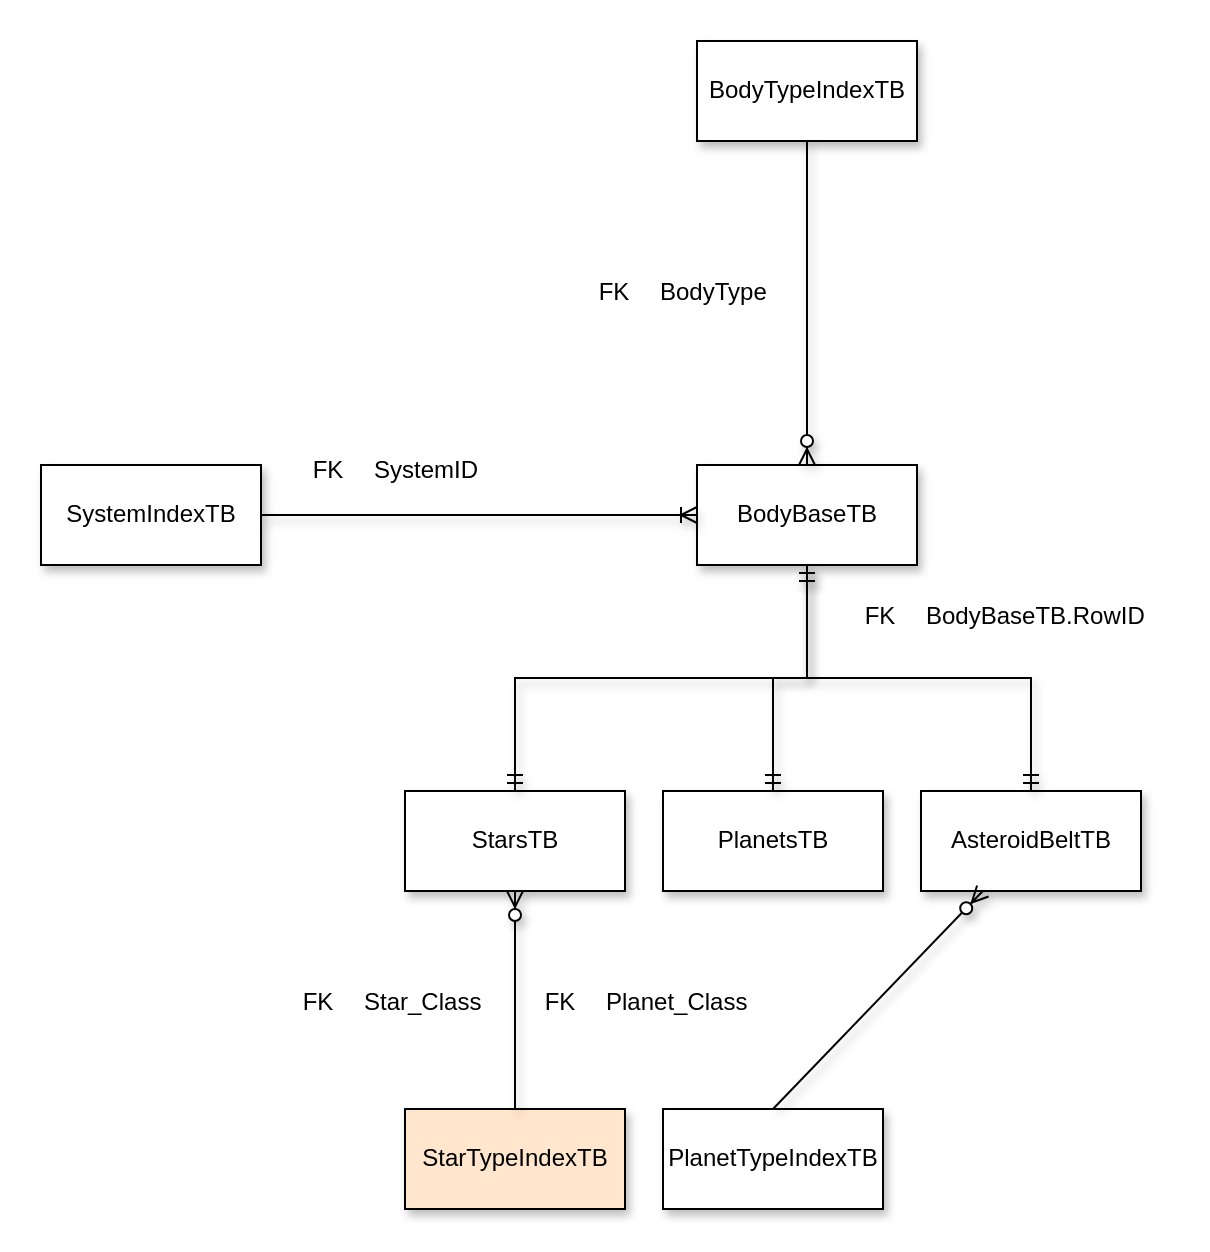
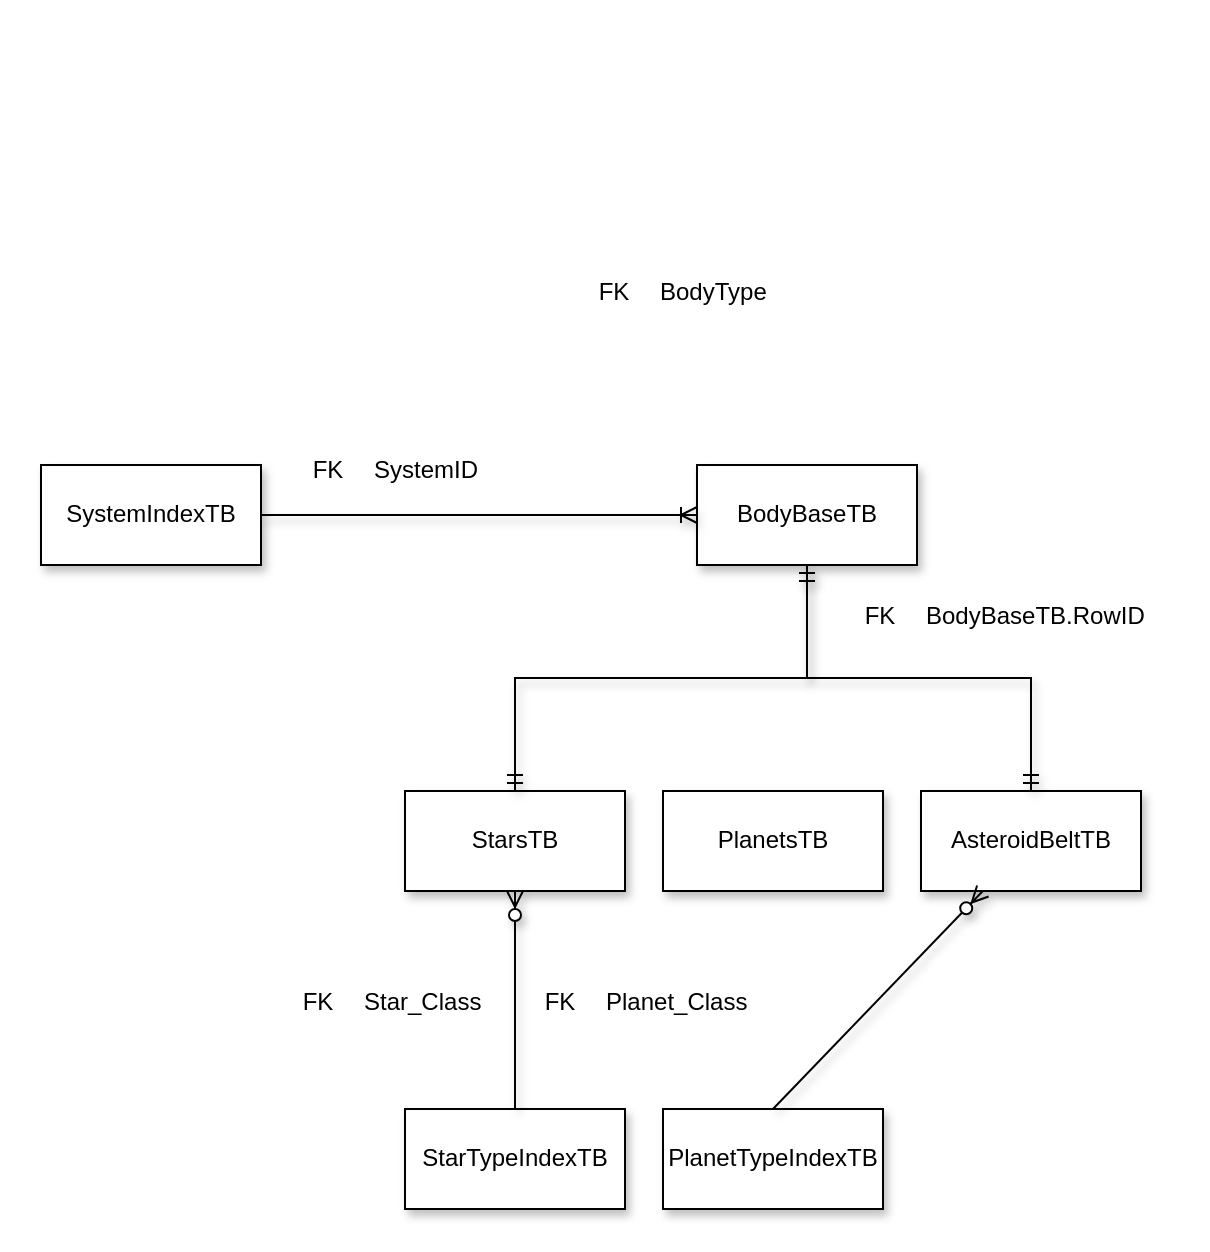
- <mxCell id="4" value="BodyTypeIndexTB" style="html=1;shadow=1;sketch=0;" parent="1" vertex="1"><mxGeometry x="348" y="20" width="110" height="50" as="geometry" /></mxCell>
- <mxCell id="5" value="" style="fontSize=12;html=1;endArrow=ERzeroToMany;endFill=1;rounded=0;exitX=0.5;exitY=1;exitDx=0;exitDy=0;entryX=0.5;entryY=0;entryDx=0;entryDy=0;shadow=1;sketch=0;" parent="1" source="4" target="3" edge="1"><mxGeometry width="100" height="100" relative="1" as="geometry"><mxPoint x="431" y="328" as="sourcePoint" /><mxPoint x="531" y="228" as="targetPoint" /></mxGeometry></mxCell>
- <mxCell id="11" value="" style="edgeStyle=orthogonalEdgeStyle;fontSize=12;html=1;endArrow=ERmandOne;startArrow=ERmandOne;rounded=0;exitX=0.5;exitY=0;exitDx=0;exitDy=0;entryX=0.5;entryY=1;entryDx=0;entryDy=0;shadow=1;sketch=0;" parent="1" source="8" target="3" edge="1"><mxGeometry width="100" height="100" relative="1" as="geometry"><mxPoint x="411" y="348" as="sourcePoint" /><mxPoint x="557" y="235" as="targetPoint" /></mxGeometry></mxCell>
- <mxCell id="13" value="StarTypeIndexTB" style="html=1;shadow=1;fillColor=#ffe6cc;" vertex="1" parent="1"><mxGeometry x="202" y="554" width="110" height="50" as="geometry" /></mxCell>
+ <mxCell id="13" value="StarTypeIndexTB" style="html=1;shadow=1;" vertex="1" parent="1"><mxGeometry x="202" y="554" width="110" height="50" as="geometry" /></mxCell>
